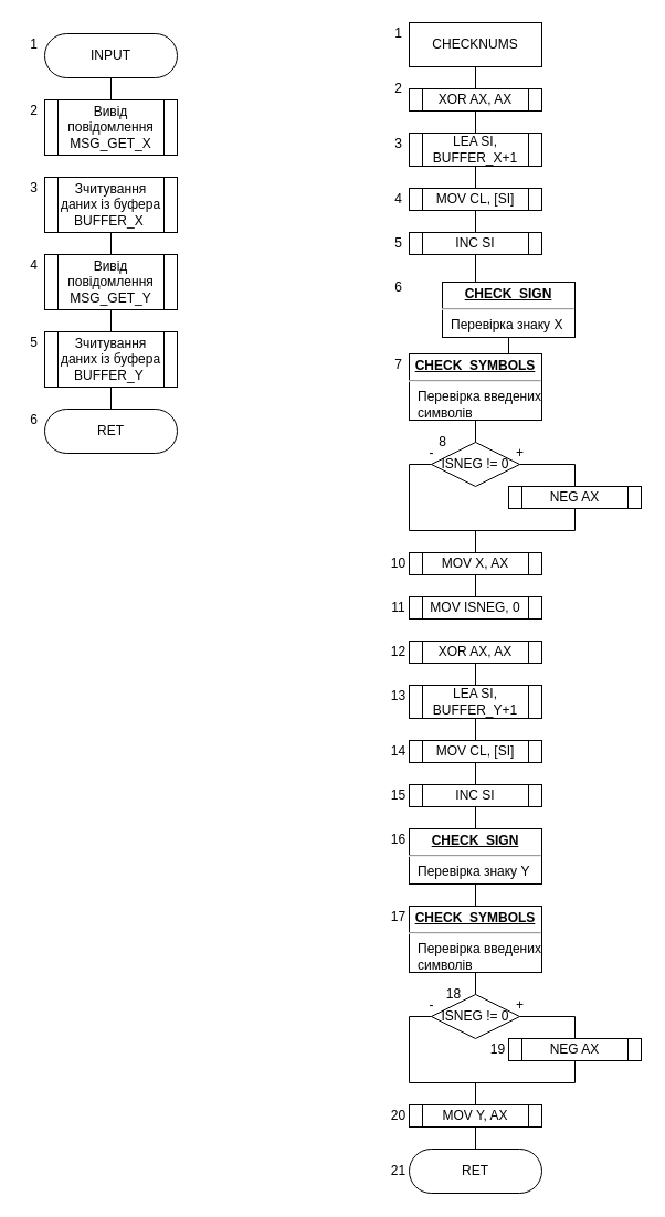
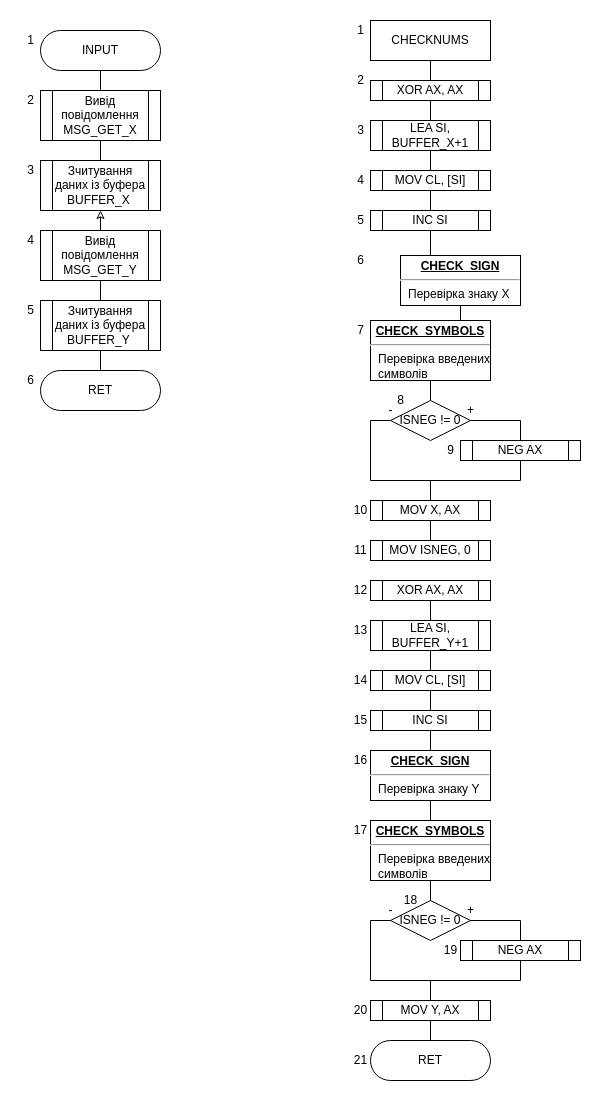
+ <mxCell id="4" style="edgeStyle=orthogonalEdgeStyle;rounded=0;orthogonalLoop=1;jettySize=auto;html=1;exitX=0.5;exitY=1;exitDx=0;exitDy=0;entryX=0.5;entryY=0;entryDx=0;entryDy=0;endArrow=none;endFill=0;" edge="1" parent="1" source="5" target="6"><mxGeometry relative="1" as="geometry" /></mxCell>
- <mxCell id="7" style="edgeStyle=orthogonalEdgeStyle;rounded=0;orthogonalLoop=1;jettySize=auto;html=1;exitX=0.5;exitY=0;exitDx=0;exitDy=0;entryX=0.5;entryY=1;entryDx=0;entryDy=0;endArrow=none;endFill=0;" edge="1" parent="1" source="9" target="6"><mxGeometry relative="1" as="geometry" /></mxCell>
+ <mxCell id="7" style="edgeStyle=orthogonalEdgeStyle;rounded=0;orthogonalLoop=1;jettySize=auto;html=1;exitX=0.5;exitY=0;exitDx=0;exitDy=0;entryX=0.5;entryY=1;entryDx=0;entryDy=0;endArrow=classic;endFill=0;" edge="1" parent="1" source="9" target="6"><mxGeometry relative="1" as="geometry" /></mxCell>
+ <mxCell id="71" value="9" style="text;html=1;align=center;verticalAlign=middle;resizable=0;points=[];autosize=1;strokeColor=none;fillColor=none;" vertex="1" parent="1"><mxGeometry x="440" y="440" width="20" height="20" as="geometry" /></mxCell>
